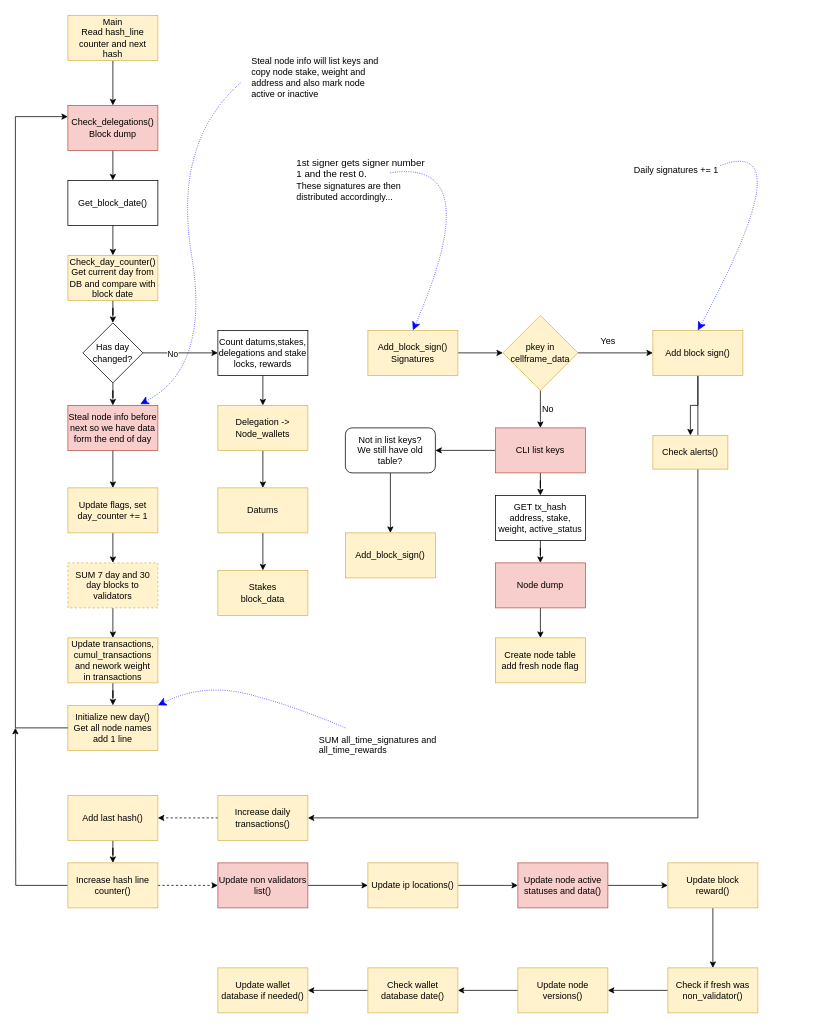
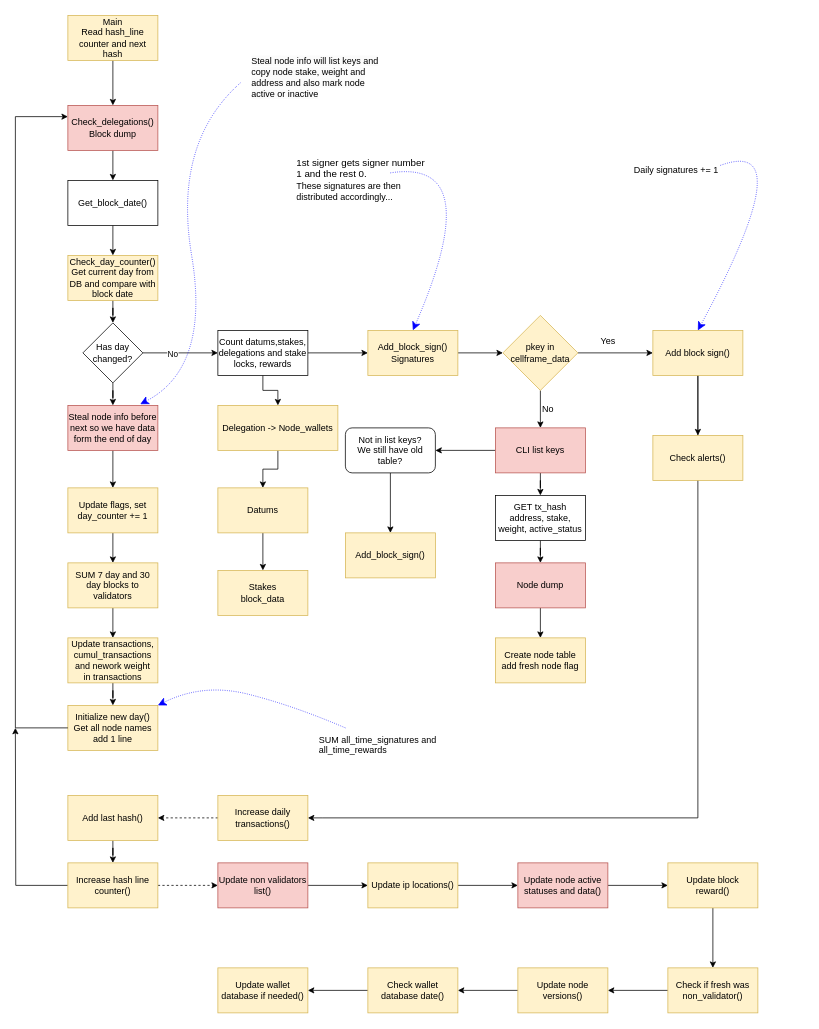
+ <mxCell id="7" value="" style="edgeStyle=orthogonalEdgeStyle;rounded=0;orthogonalLoop=1;jettySize=auto;html=1;" parent="1" source="8" target="10" edge="1"><mxGeometry relative="1" as="geometry" /></mxCell>
- <mxCell id="14" value="Delegation -&amp;gt; Node_wallets" style="whiteSpace=wrap;html=1;rounded=0;fillColor=#fff2cc;strokeColor=#d6b656;" parent="1" vertex="1"><mxGeometry x="290" y="540" width="120" height="60" as="geometry" /></mxCell>
+ <mxCell id="14" value="Delegation -&amp;gt; Node_wallets" style="whiteSpace=wrap;html=1;rounded=0;fillColor=#fff2cc;strokeColor=#d6b656;" parent="1" vertex="1"><mxGeometry x="290" y="540" width="160" height="60" as="geometry" /></mxCell>
- <mxCell id="83" value="Check alerts()" style="whiteSpace=wrap;html=1;fillColor=#fff2cc;strokeColor=#d6b656;rounded=0;" vertex="1" parent="1"><mxGeometry x="870" y="580" width="100" height="45" as="geometry" /></mxCell>
+ <mxCell id="83" value="Check alerts()" style="whiteSpace=wrap;html=1;fillColor=#fff2cc;strokeColor=#d6b656;rounded=0;" vertex="1" parent="1"><mxGeometry x="870" y="580" width="120" height="60" as="geometry" /></mxCell>
- <mxCell id="42" value="SUM 7 day and 30 day blocks to validators" style="whiteSpace=wrap;html=1;rounded=0;fillColor=#fff2cc;strokeColor=#d6b656;dashed=1;" parent="1" vertex="1"><mxGeometry x="90" y="750" width="120" height="60" as="geometry" /></mxCell>
+ <mxCell id="42" value="SUM 7 day and 30 day blocks to validators" style="whiteSpace=wrap;html=1;rounded=0;fillColor=#fff2cc;strokeColor=#d6b656;" parent="1" vertex="1"><mxGeometry x="90" y="750" width="120" height="60" as="geometry" /></mxCell>
